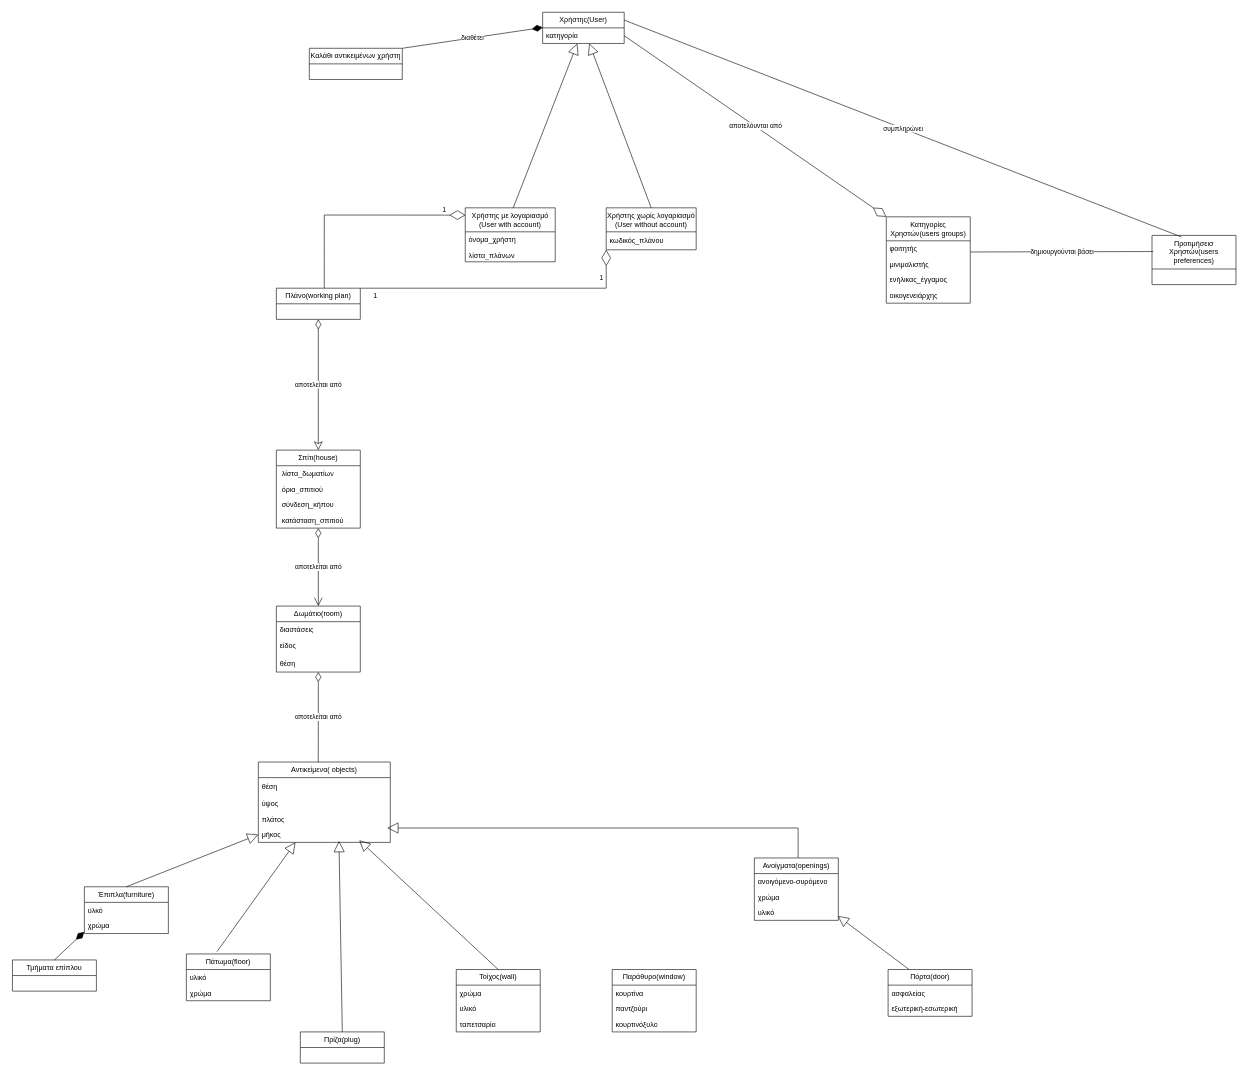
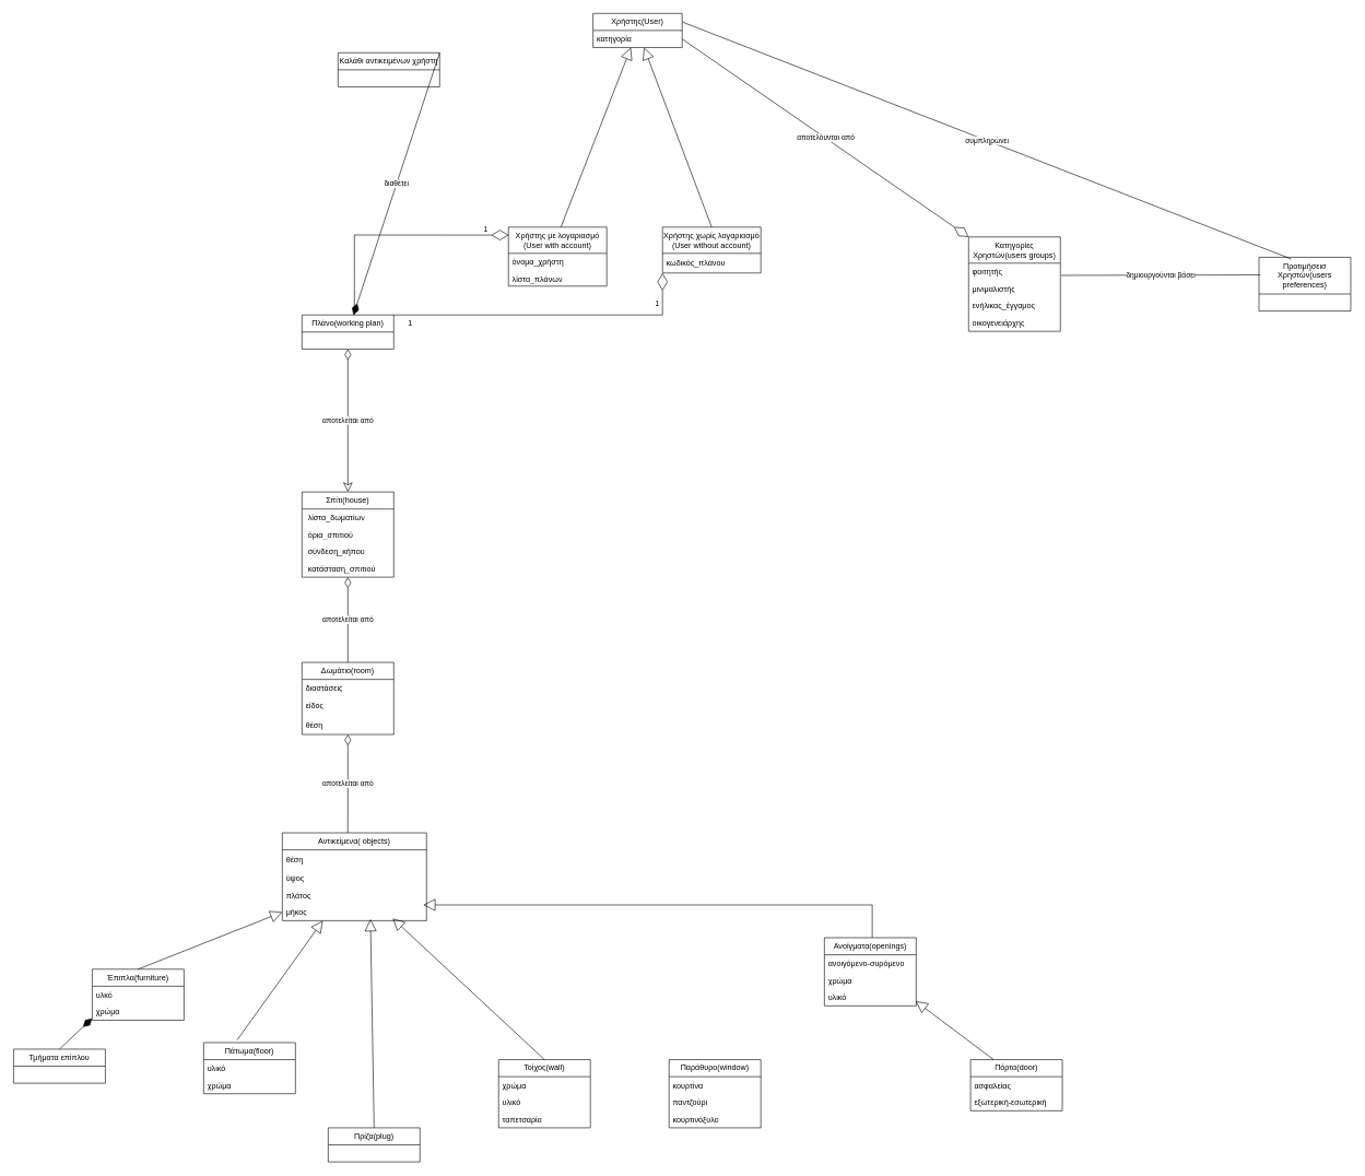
- <mxCell id="71" value="διαθέτει" style="endArrow=diamondThin;endSize=16;endFill=1;html=1;rounded=0;entryX=0.003;entryY=-0.029;entryDx=0;entryDy=0;entryPerimeter=0;exitX=1;exitY=0;exitDx=0;exitDy=0;" edge="1" parent="1" source="70" target="3"><mxGeometry width="160" relative="1" as="geometry"><mxPoint x="725" y="97" as="sourcePoint" /><mxPoint x="775" y="50" as="targetPoint" /></mxGeometry></mxCell>
+ <mxCell id="71" value="διαθέτει" style="endArrow=diamondThin;endSize=16;endFill=1;html=1;rounded=0;exitX=1;exitY=0;exitDx=0;exitDy=0;" edge="1" parent="1" source="70" target="11"><mxGeometry width="160" relative="1" as="geometry"><mxPoint x="725" y="97" as="sourcePoint" /><mxPoint x="775" y="50" as="targetPoint" /></mxGeometry></mxCell>
- <mxCell id="63" value="αποτελείται από" style="endArrow=open;html=1;endSize=12;startArrow=diamondThin;startSize=14;startFill=0;edgeStyle=orthogonalEdgeStyle;rounded=0;endFill=0;entryX=0.5;entryY=0;entryDx=0;entryDy=0;exitX=0.5;exitY=1;exitDx=0;exitDy=0;exitPerimeter=0;" edge="1" parent="1" source="16" target="17"><mxGeometry relative="1" as="geometry"><mxPoint x="530" y="890" as="sourcePoint" /><mxPoint x="530.48" y="1009" as="targetPoint" /><Array as="points"><mxPoint x="530" y="1000" /><mxPoint x="530" y="1000" /></Array></mxGeometry></mxCell>
+ <mxCell id="63" value="αποτελείται από" style="endArrow=none;html=1;endSize=12;startArrow=diamondThin;startSize=14;startFill=0;edgeStyle=orthogonalEdgeStyle;rounded=0;endFill=0;entryX=0.5;entryY=0;entryDx=0;entryDy=0;exitX=0.5;exitY=1;exitDx=0;exitDy=0;exitPerimeter=0;" edge="1" parent="1" source="16" target="17"><mxGeometry relative="1" as="geometry"><mxPoint x="530" y="890" as="sourcePoint" /><mxPoint x="530.48" y="1009" as="targetPoint" /><Array as="points"><mxPoint x="530" y="1000" /><mxPoint x="530" y="1000" /></Array></mxGeometry></mxCell>
